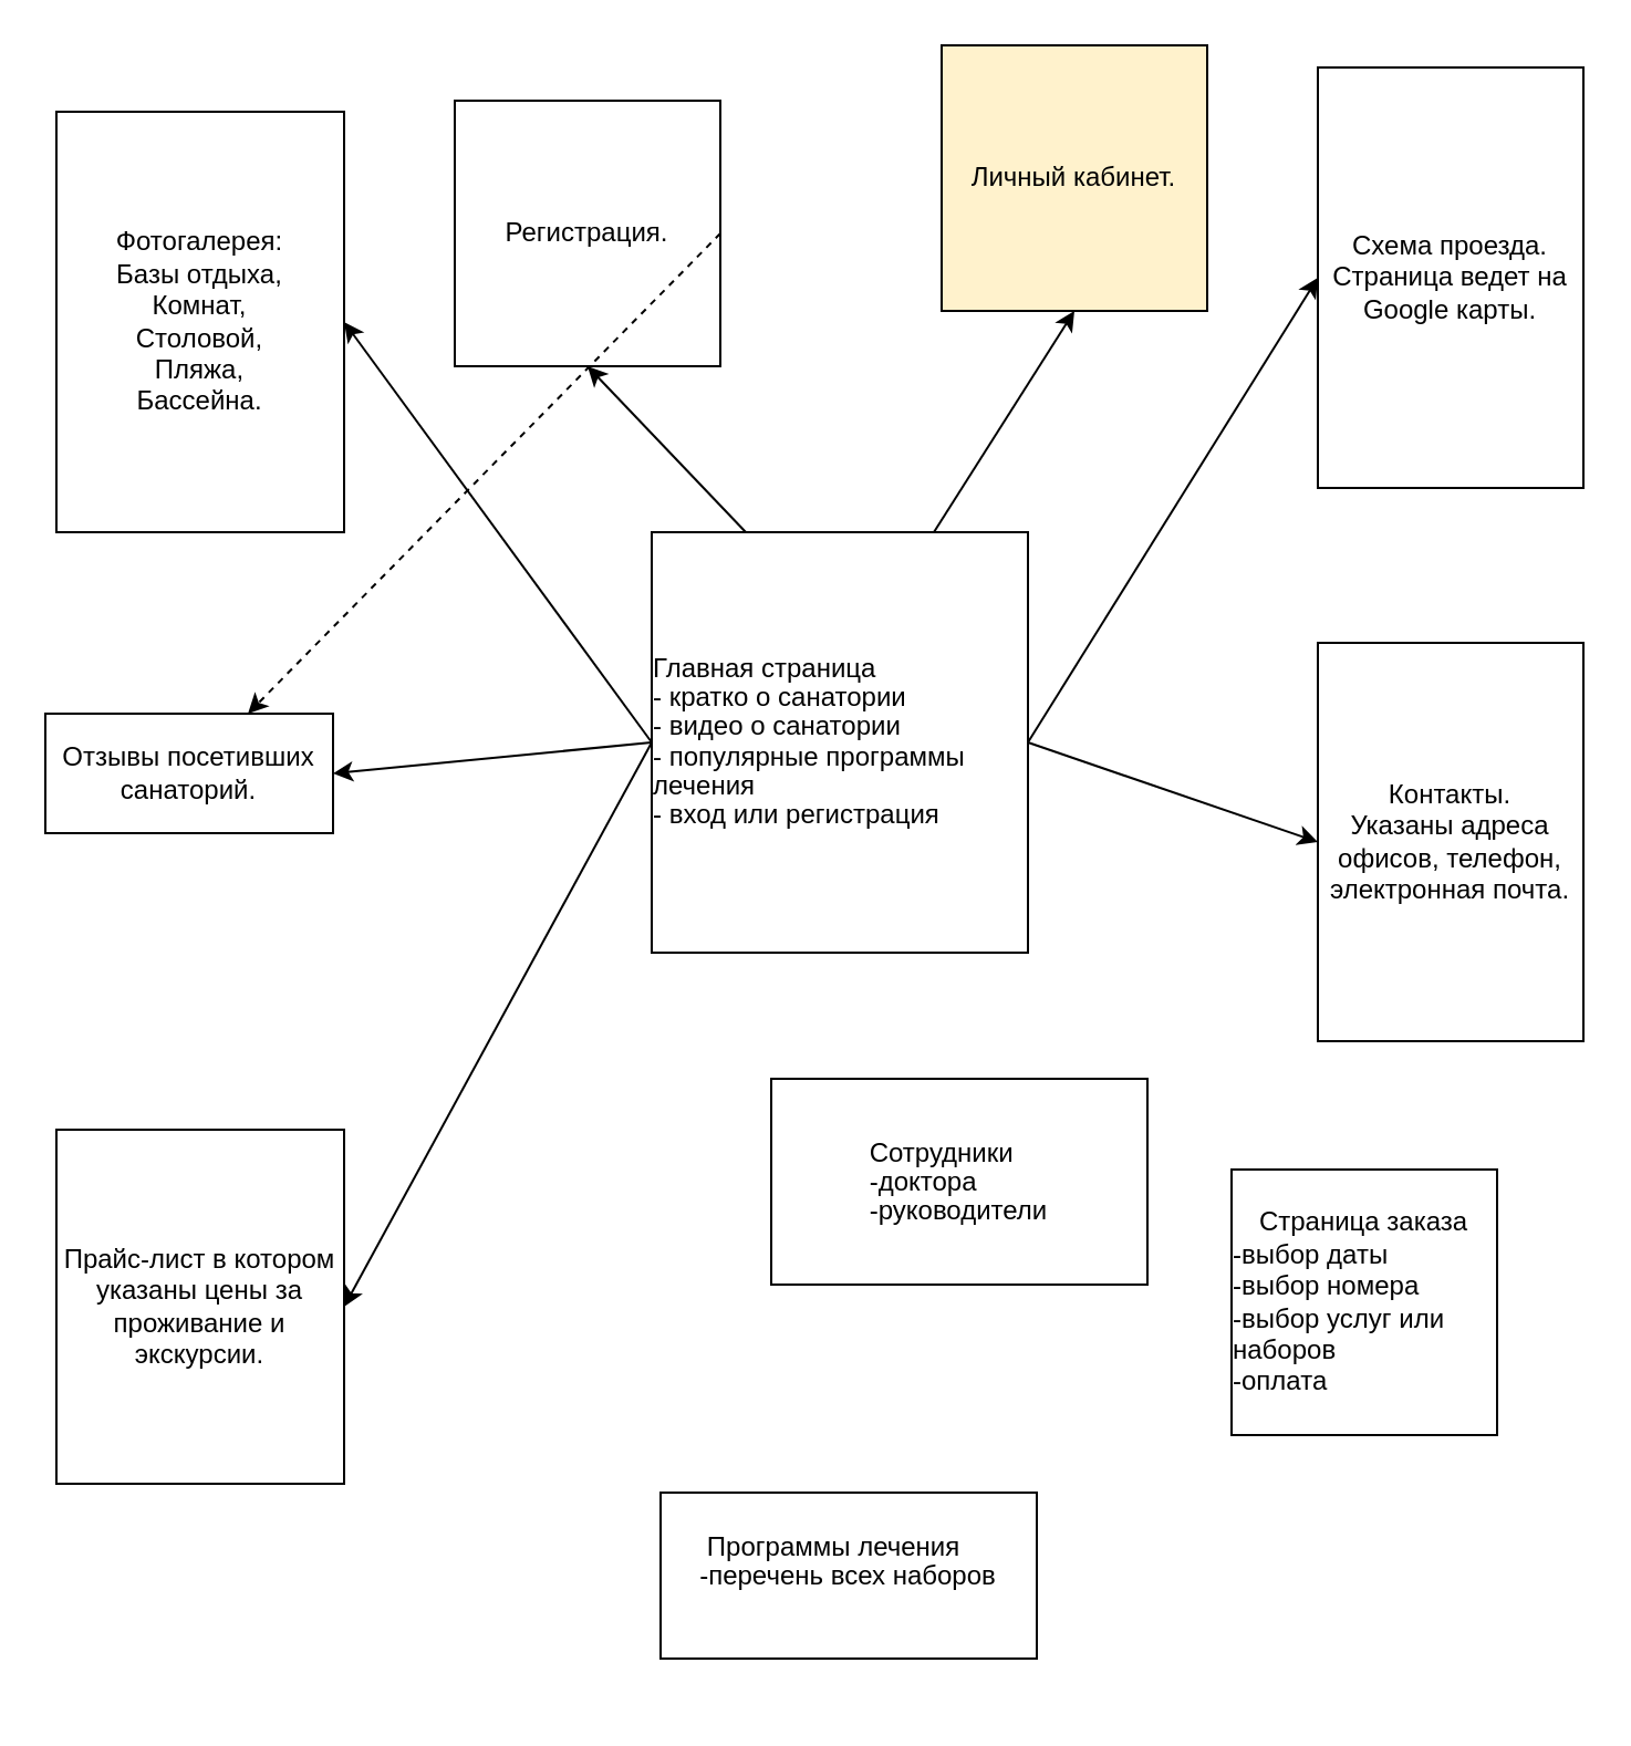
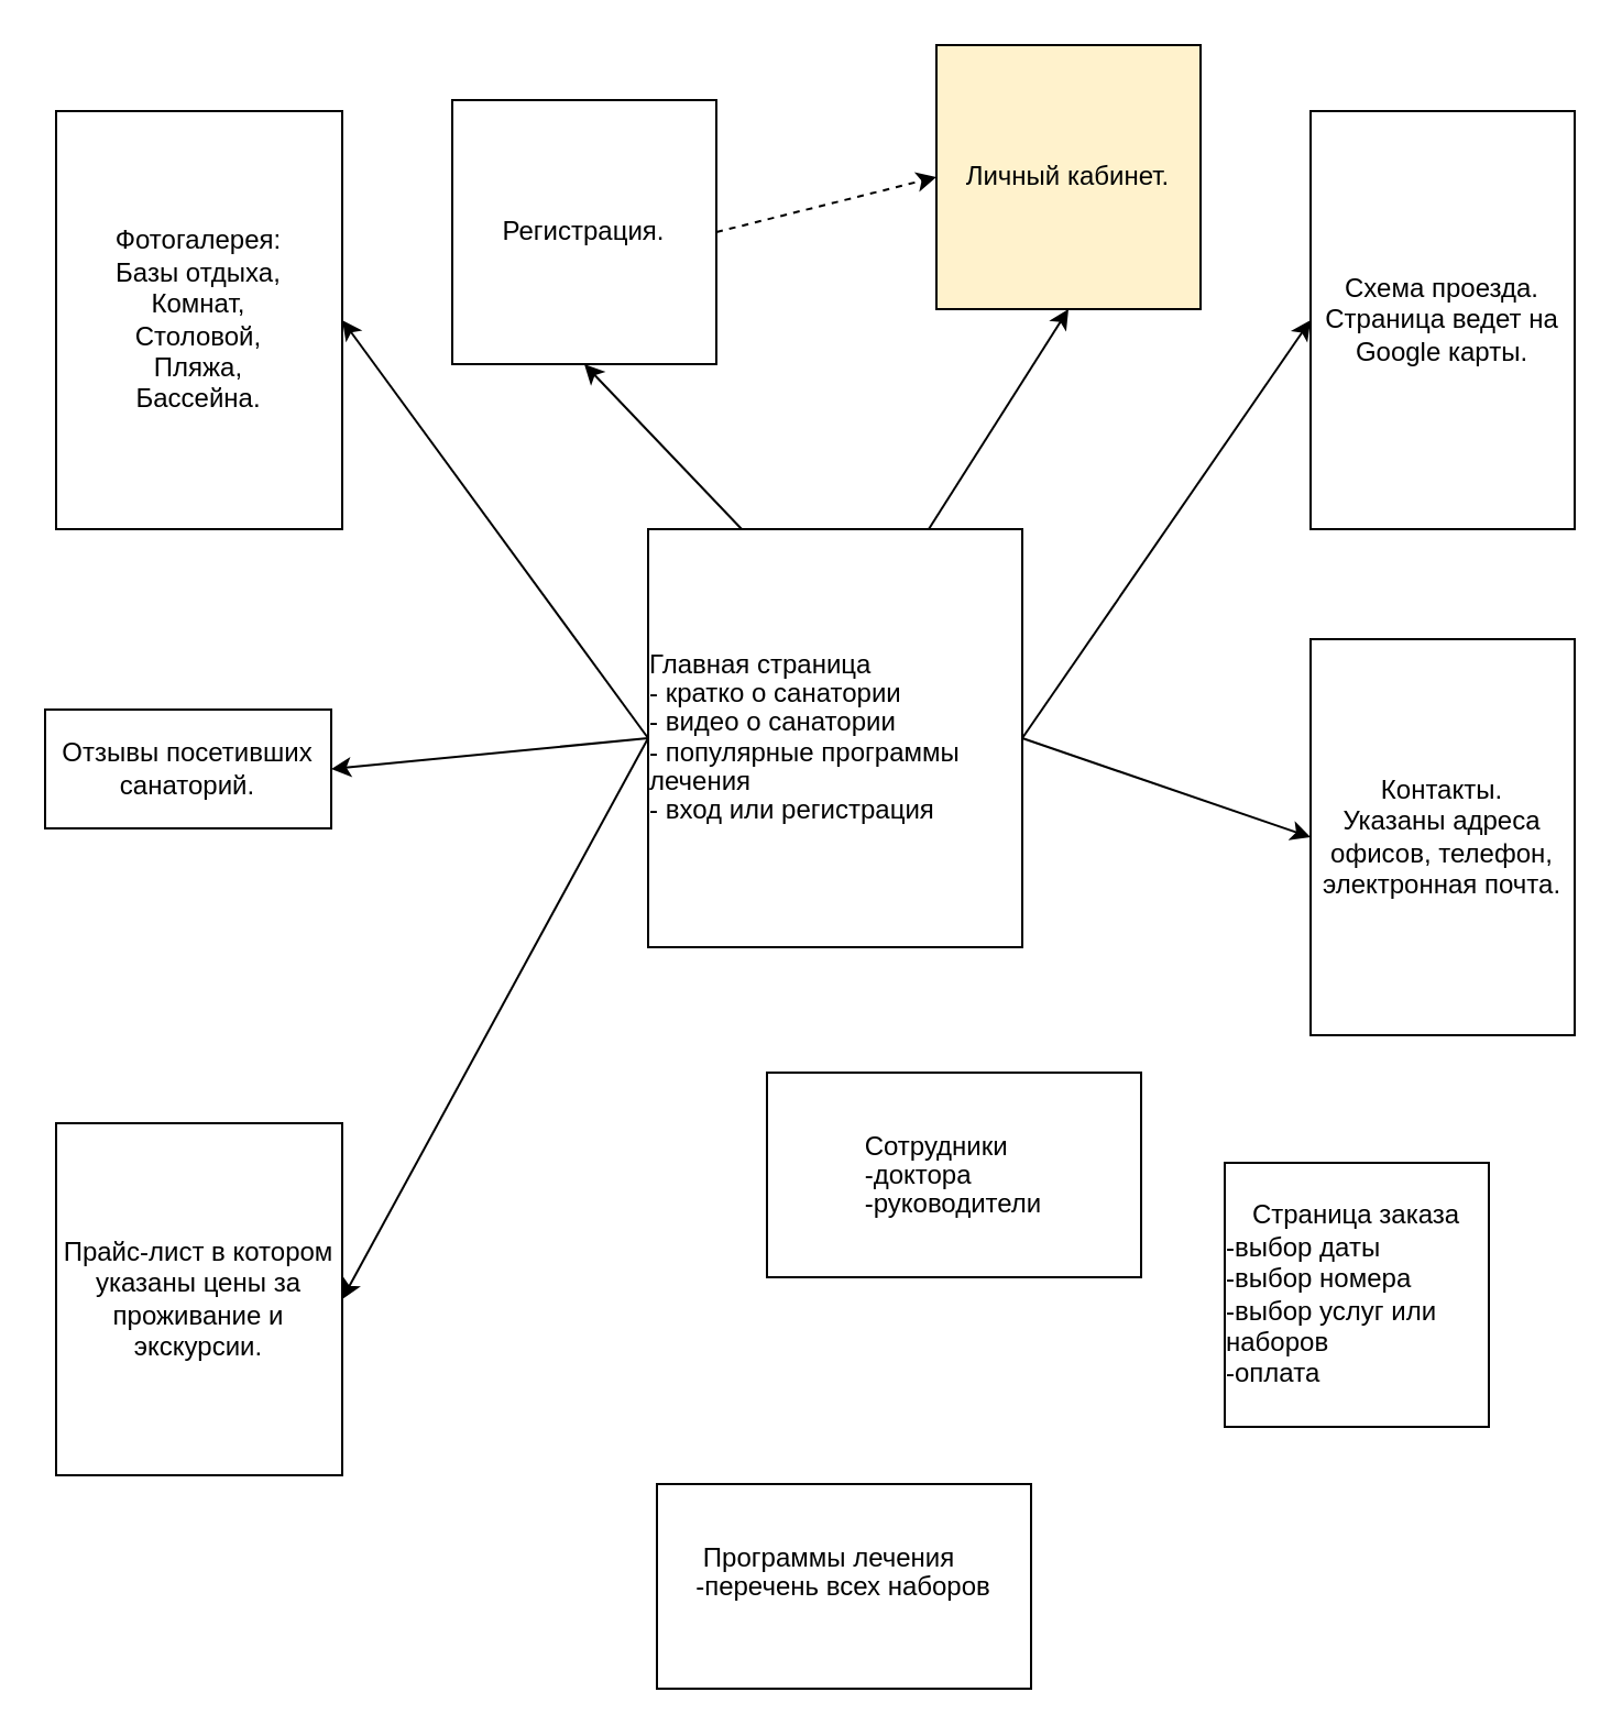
- <mxCell id="11" value="Схема проезда.&lt;br&gt;Страница ведет на Google карты." style="rounded=0;whiteSpace=wrap;html=1;" parent="1" vertex="1"><mxGeometry x="595" y="30" width="120" height="190" as="geometry" /></mxCell>
+ <mxCell id="11" value="Схема проезда.&lt;br&gt;Страница ведет на Google карты." style="rounded=0;whiteSpace=wrap;html=1;" parent="1" vertex="1"><mxGeometry x="595" y="50" width="120" height="190" as="geometry" /></mxCell>
- <mxCell id="17" value="" style="endArrow=classic;html=1;exitX=1;exitY=0.5;exitDx=0;exitDy=0;dashed=1;" parent="1" source="3" target="7" edge="1"><mxGeometry width="50" height="50" relative="1" as="geometry"><mxPoint x="355" y="300" as="sourcePoint" /><mxPoint x="405" y="250" as="targetPoint" /></mxGeometry></mxCell>
+ <mxCell id="17" value="" style="endArrow=classic;html=1;exitX=1;exitY=0.5;exitDx=0;exitDy=0;entryX=0;entryY=0.5;entryDx=0;entryDy=0;dashed=1;" parent="1" source="3" target="15" edge="1"><mxGeometry width="50" height="50" relative="1" as="geometry"><mxPoint x="355" y="300" as="sourcePoint" /><mxPoint x="405" y="250" as="targetPoint" /></mxGeometry></mxCell>
- <mxCell id="18" value="&lt;div style=&quot;text-align: left ; line-height: 110%&quot;&gt;&lt;span&gt;&amp;nbsp;Программы лечения&lt;/span&gt;&lt;br&gt;&lt;/div&gt;&lt;div style=&quot;text-align: left ; line-height: 110%&quot;&gt;&lt;span&gt;-перечень всех наборов&lt;/span&gt;&lt;/div&gt;&lt;div style=&quot;line-height: 110%&quot;&gt;&lt;br&gt;&lt;/div&gt;" style="rounded=0;whiteSpace=wrap;html=1;align=center;verticalAlign=middle;" parent="1" vertex="1"><mxGeometry x="298" y="674" width="170" height="75" as="geometry" /></mxCell>
+ <mxCell id="18" value="&lt;div style=&quot;text-align: left ; line-height: 110%&quot;&gt;&lt;span&gt;&amp;nbsp;Программы лечения&lt;/span&gt;&lt;br&gt;&lt;/div&gt;&lt;div style=&quot;text-align: left ; line-height: 110%&quot;&gt;&lt;span&gt;-перечень всех наборов&lt;/span&gt;&lt;/div&gt;&lt;div style=&quot;line-height: 110%&quot;&gt;&lt;br&gt;&lt;/div&gt;" style="rounded=0;whiteSpace=wrap;html=1;align=center;verticalAlign=middle;" parent="1" vertex="1"><mxGeometry x="298" y="674" width="170" height="93" as="geometry" /></mxCell>
